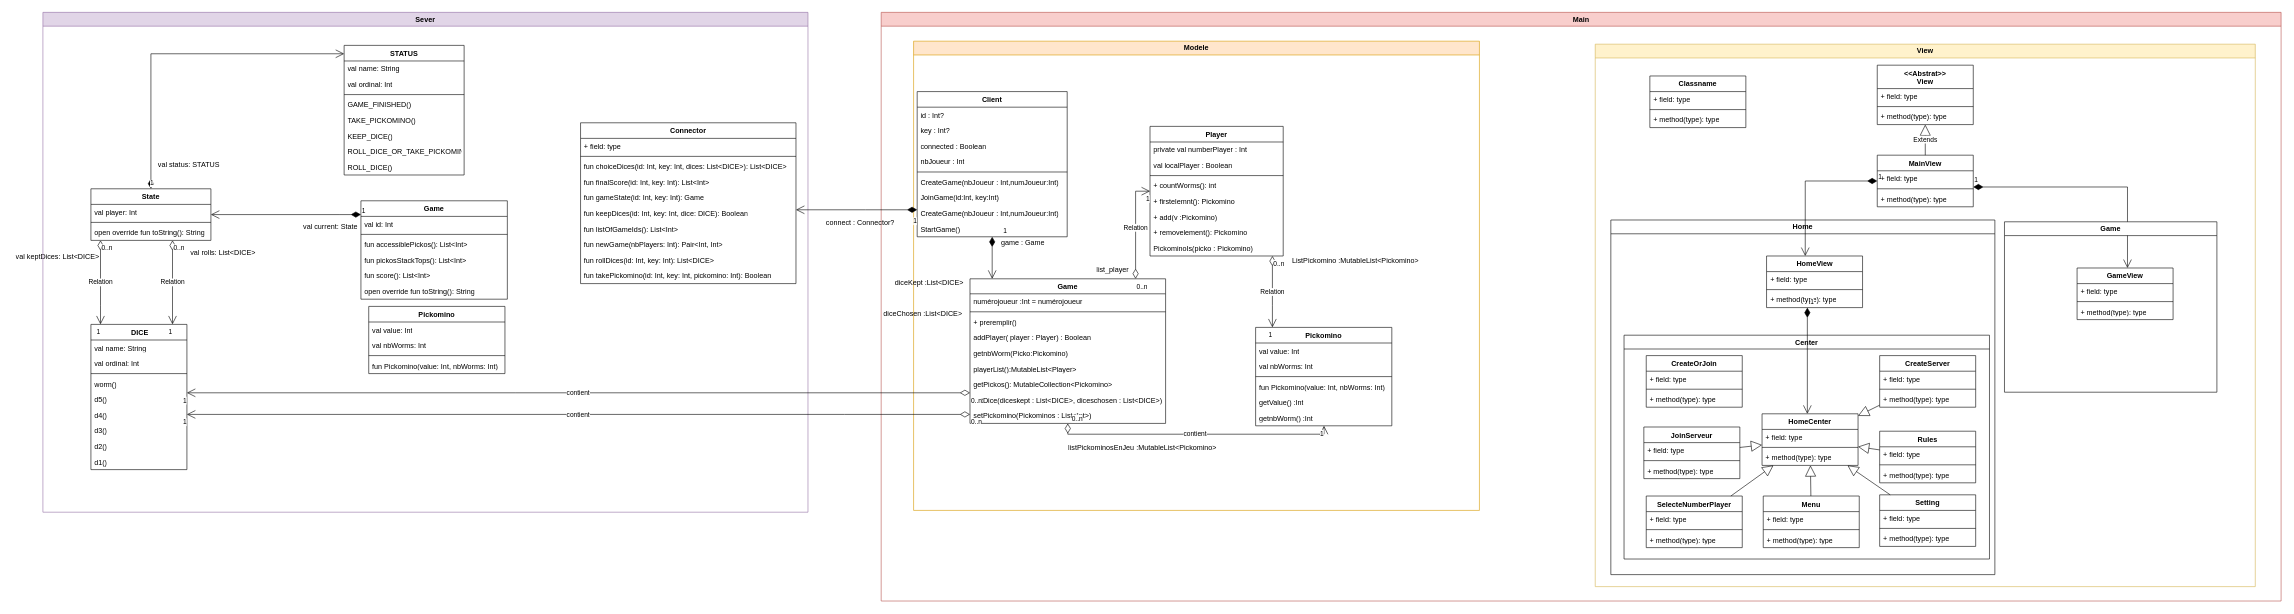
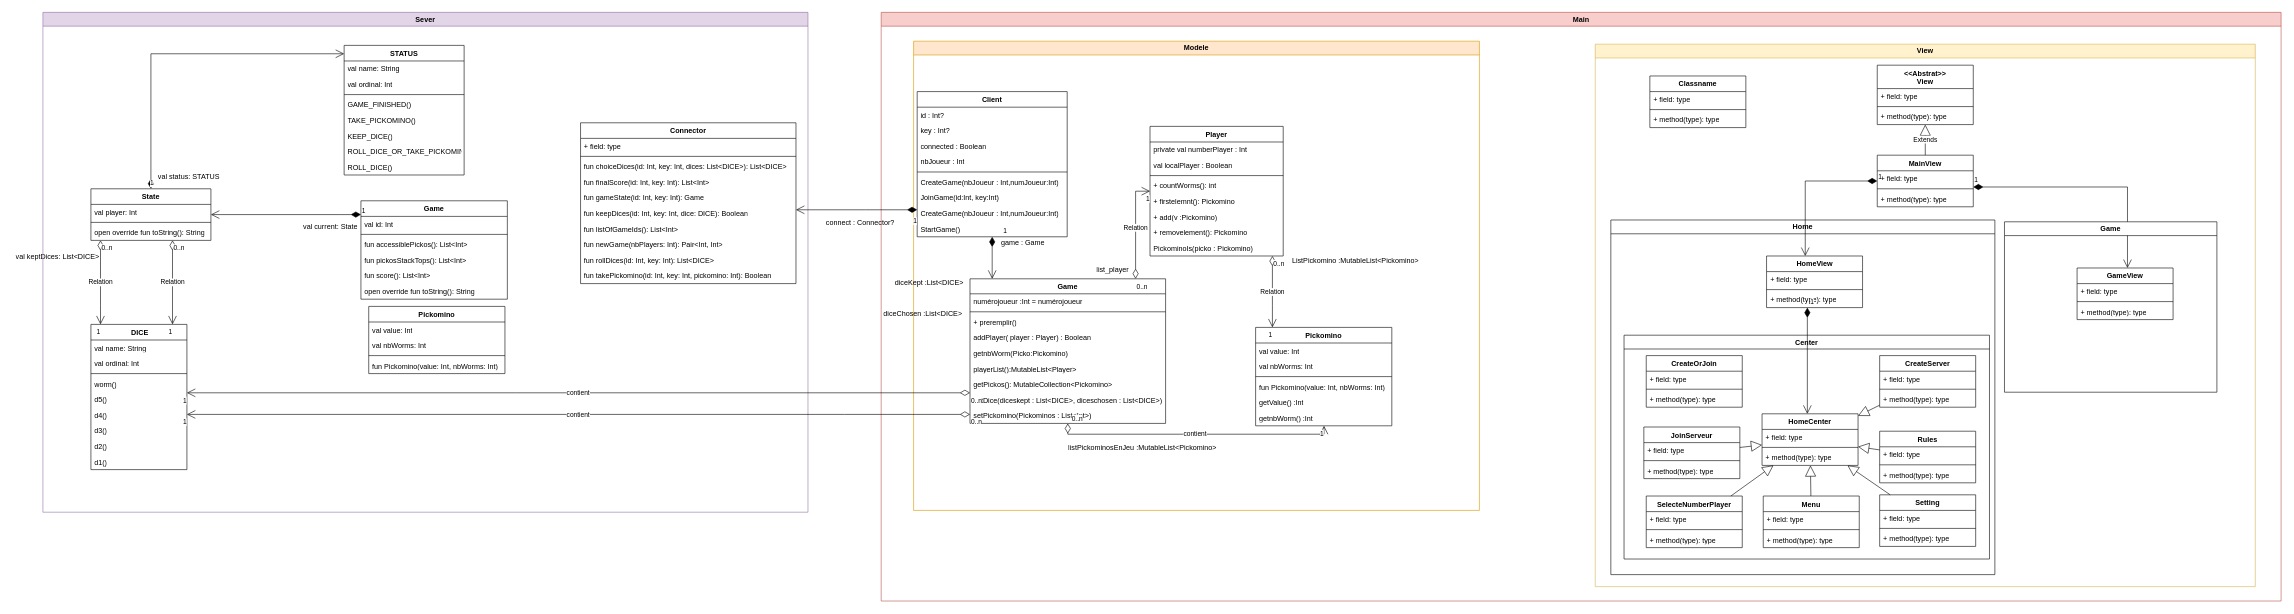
- <mxCell id="34" value="val status: STATUS" style="text;strokeColor=none;fillColor=none;align=left;verticalAlign=top;spacingLeft=4;spacingRight=4;overflow=hidden;rotatable=0;points=[[0,0.5],[1,0.5]];portConstraint=eastwest;whiteSpace=wrap;html=1;" parent="1" vertex="1"><mxGeometry x="257" y="260" width="200" height="26" as="geometry" /></mxCell>
+ <mxCell id="34" value="val status: STATUS" style="text;strokeColor=none;fillColor=none;align=left;verticalAlign=top;spacingLeft=4;spacingRight=4;overflow=hidden;rotatable=0;points=[[0,0.5],[1,0.5]];portConstraint=eastwest;whiteSpace=wrap;html=1;" parent="1" vertex="1"><mxGeometry x="257" y="280" width="200" height="26" as="geometry" /></mxCell>
- <mxCell id="33" value="val rolls: List&amp;lt;DICE&amp;gt;" style="text;strokeColor=none;fillColor=none;align=left;verticalAlign=top;spacingLeft=4;spacingRight=4;overflow=hidden;rotatable=0;points=[[0,0.5],[1,0.5]];portConstraint=eastwest;whiteSpace=wrap;html=1;" parent="1" vertex="1"><mxGeometry x="311" y="407" width="200" height="26" as="geometry" /></mxCell>
